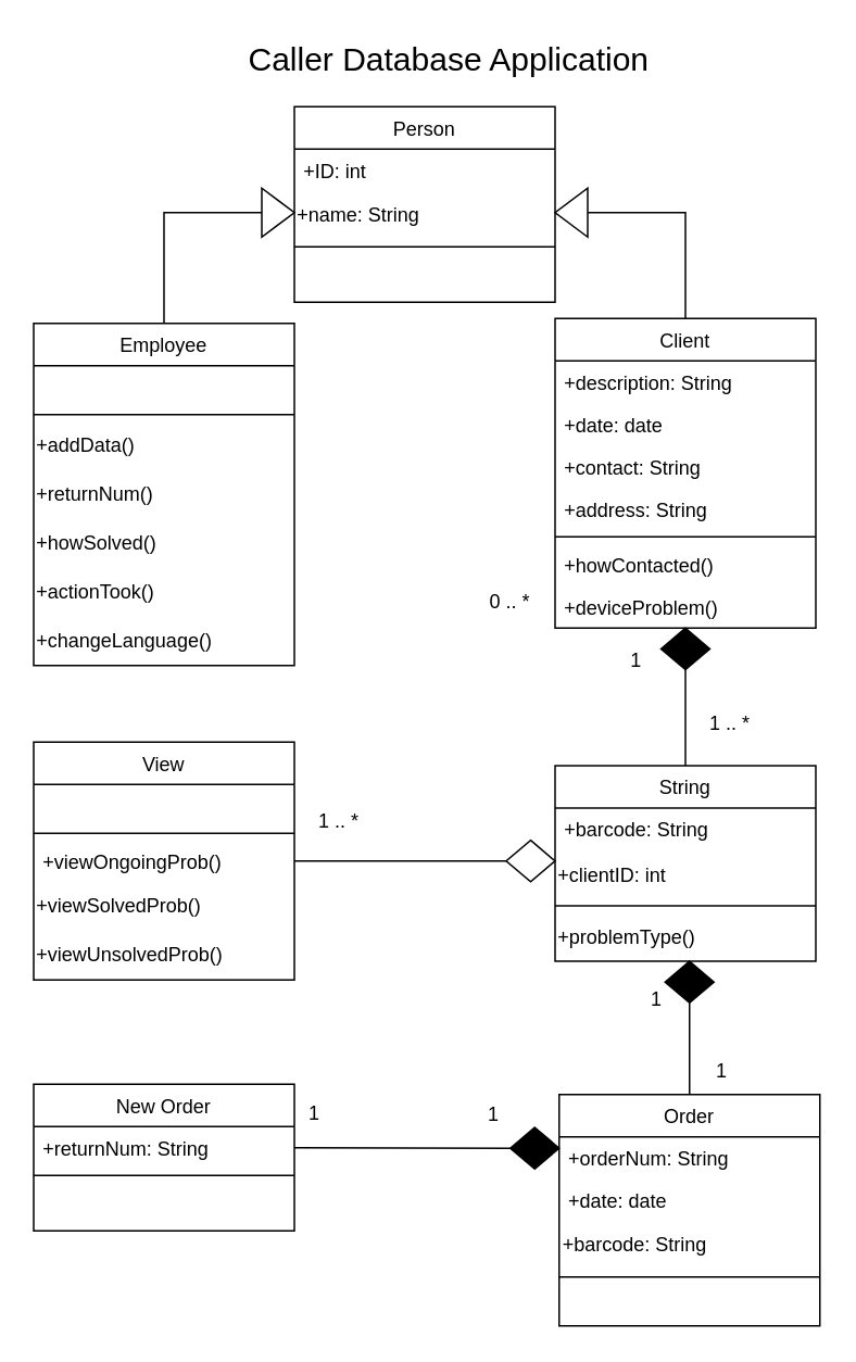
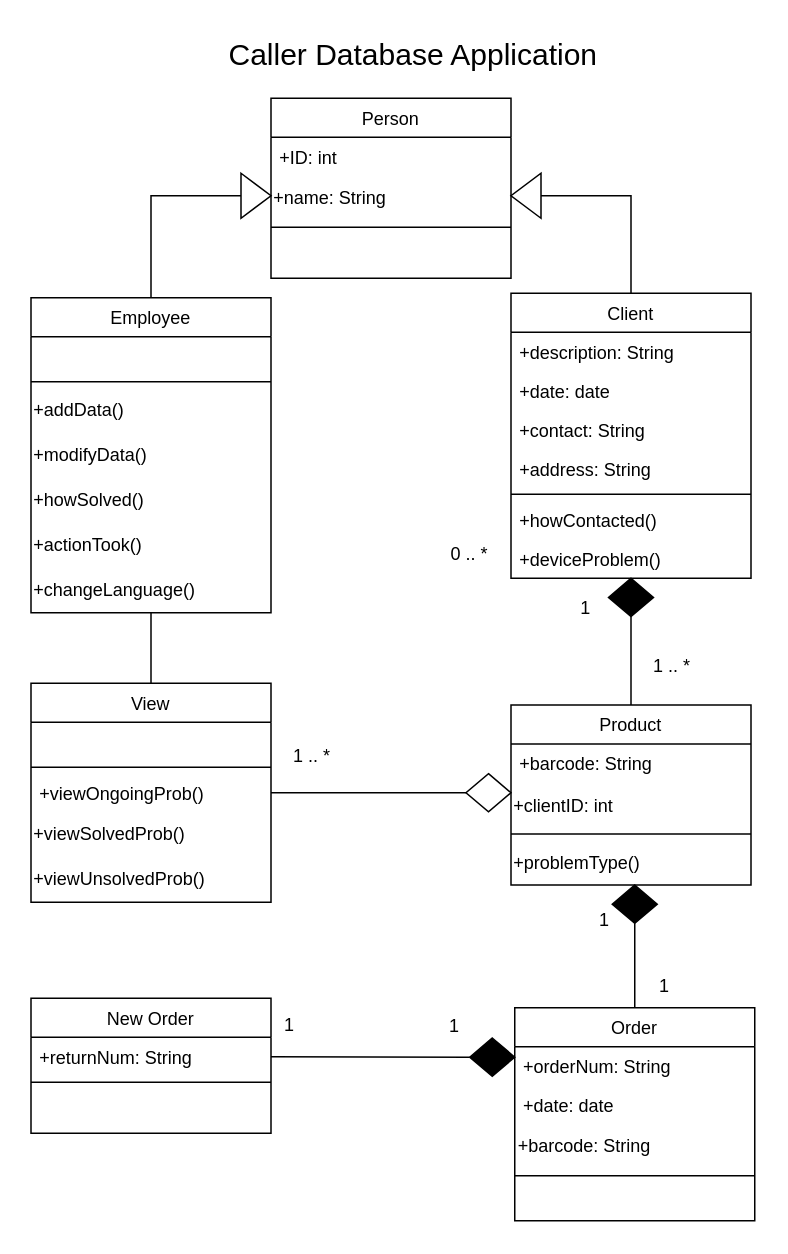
- <mxCell id="6" value="+returnNum()" style="text;html=1;strokeColor=none;fillColor=none;align=left;verticalAlign=middle;whiteSpace=wrap;rounded=0;" parent="2" vertex="1"><mxGeometry y="90" width="160" height="30" as="geometry" /></mxCell>
+ <mxCell id="6" value="+modifyData()" style="text;html=1;strokeColor=none;fillColor=none;align=left;verticalAlign=middle;whiteSpace=wrap;rounded=0;" parent="2" vertex="1"><mxGeometry y="90" width="160" height="30" as="geometry" /></mxCell>
+ <mxCell id="55" value="" style="endArrow=none;html=1;rounded=0;exitX=0.5;exitY=0;exitDx=0;exitDy=0;entryX=0.5;entryY=1;entryDx=0;entryDy=0;" parent="1" source="37" target="9" edge="1"><mxGeometry width="50" height="50" relative="1" as="geometry"><mxPoint x="250" y="435" as="sourcePoint" /><mxPoint x="300" y="385" as="targetPoint" /></mxGeometry></mxCell>
- <mxCell id="16" value="String" style="swimlane;fontStyle=0;align=center;verticalAlign=top;childLayout=stackLayout;horizontal=1;startSize=26;horizontalStack=0;resizeParent=1;resizeLast=0;collapsible=1;marginBottom=0;rounded=0;shadow=0;strokeWidth=1;" parent="1" vertex="1"><mxGeometry x="340" y="469.5" width="160" height="120" as="geometry"><mxRectangle x="340" y="380" width="170" height="26" as="alternateBounds" /></mxGeometry></mxCell>
+ <mxCell id="16" value="Product" style="swimlane;fontStyle=0;align=center;verticalAlign=top;childLayout=stackLayout;horizontal=1;startSize=26;horizontalStack=0;resizeParent=1;resizeLast=0;collapsible=1;marginBottom=0;rounded=0;shadow=0;strokeWidth=1;" parent="1" vertex="1"><mxGeometry x="340" y="469.5" width="160" height="120" as="geometry"><mxRectangle x="340" y="380" width="170" height="26" as="alternateBounds" /></mxGeometry></mxCell>
